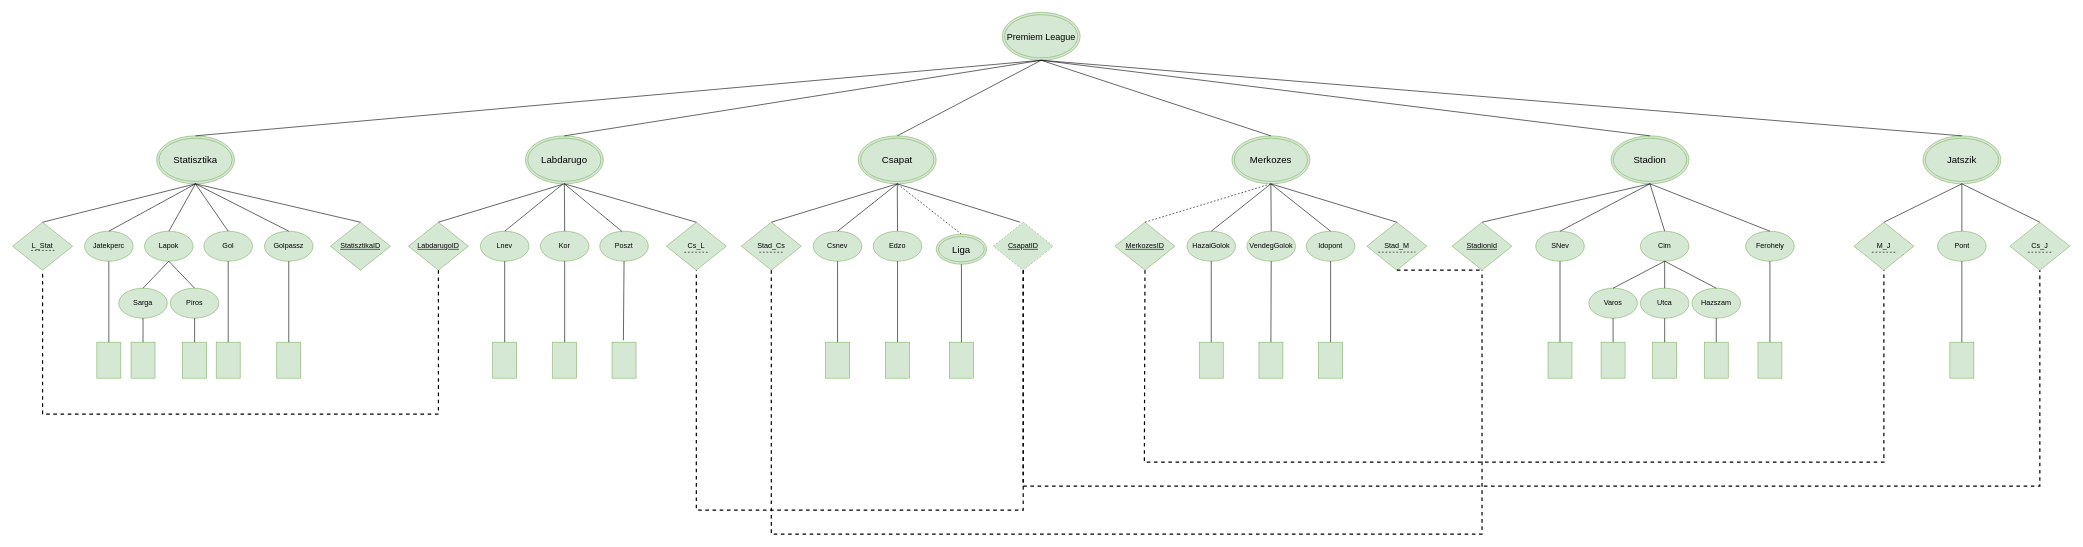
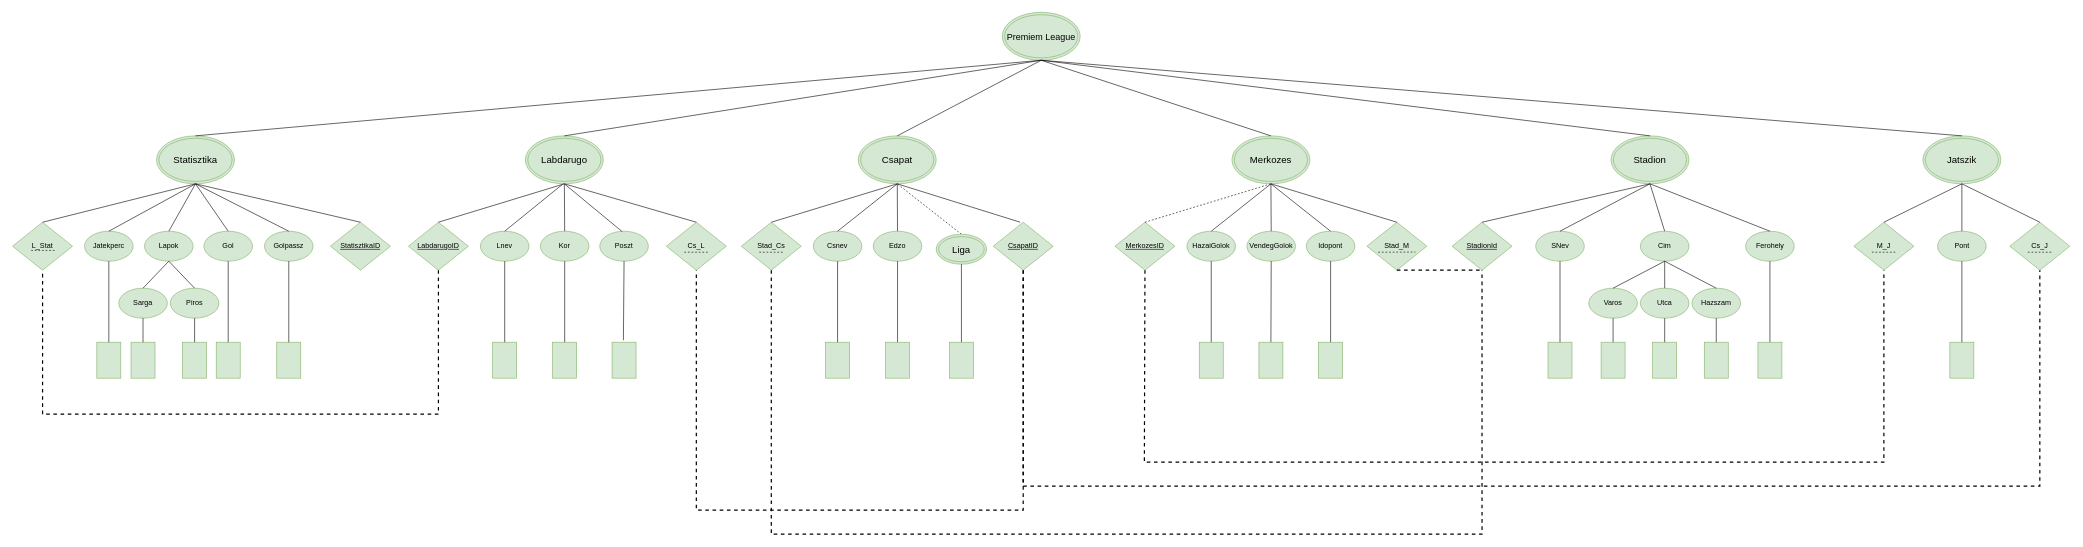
- <mxCell id="21" value="&lt;u&gt;CsapatID&lt;/u&gt;" style="rhombus;whiteSpace=wrap;html=1;fillColor=#d5e8d4;strokeColor=#82b366;dashed=1;" parent="1" vertex="1"><mxGeometry x="1655" y="370" width="100" height="80" as="geometry" /></mxCell>
+ <mxCell id="21" value="&lt;u&gt;CsapatID&lt;/u&gt;" style="rhombus;whiteSpace=wrap;html=1;fillColor=#d5e8d4;strokeColor=#82b366;" parent="1" vertex="1"><mxGeometry x="1655" y="370" width="100" height="80" as="geometry" /></mxCell>
